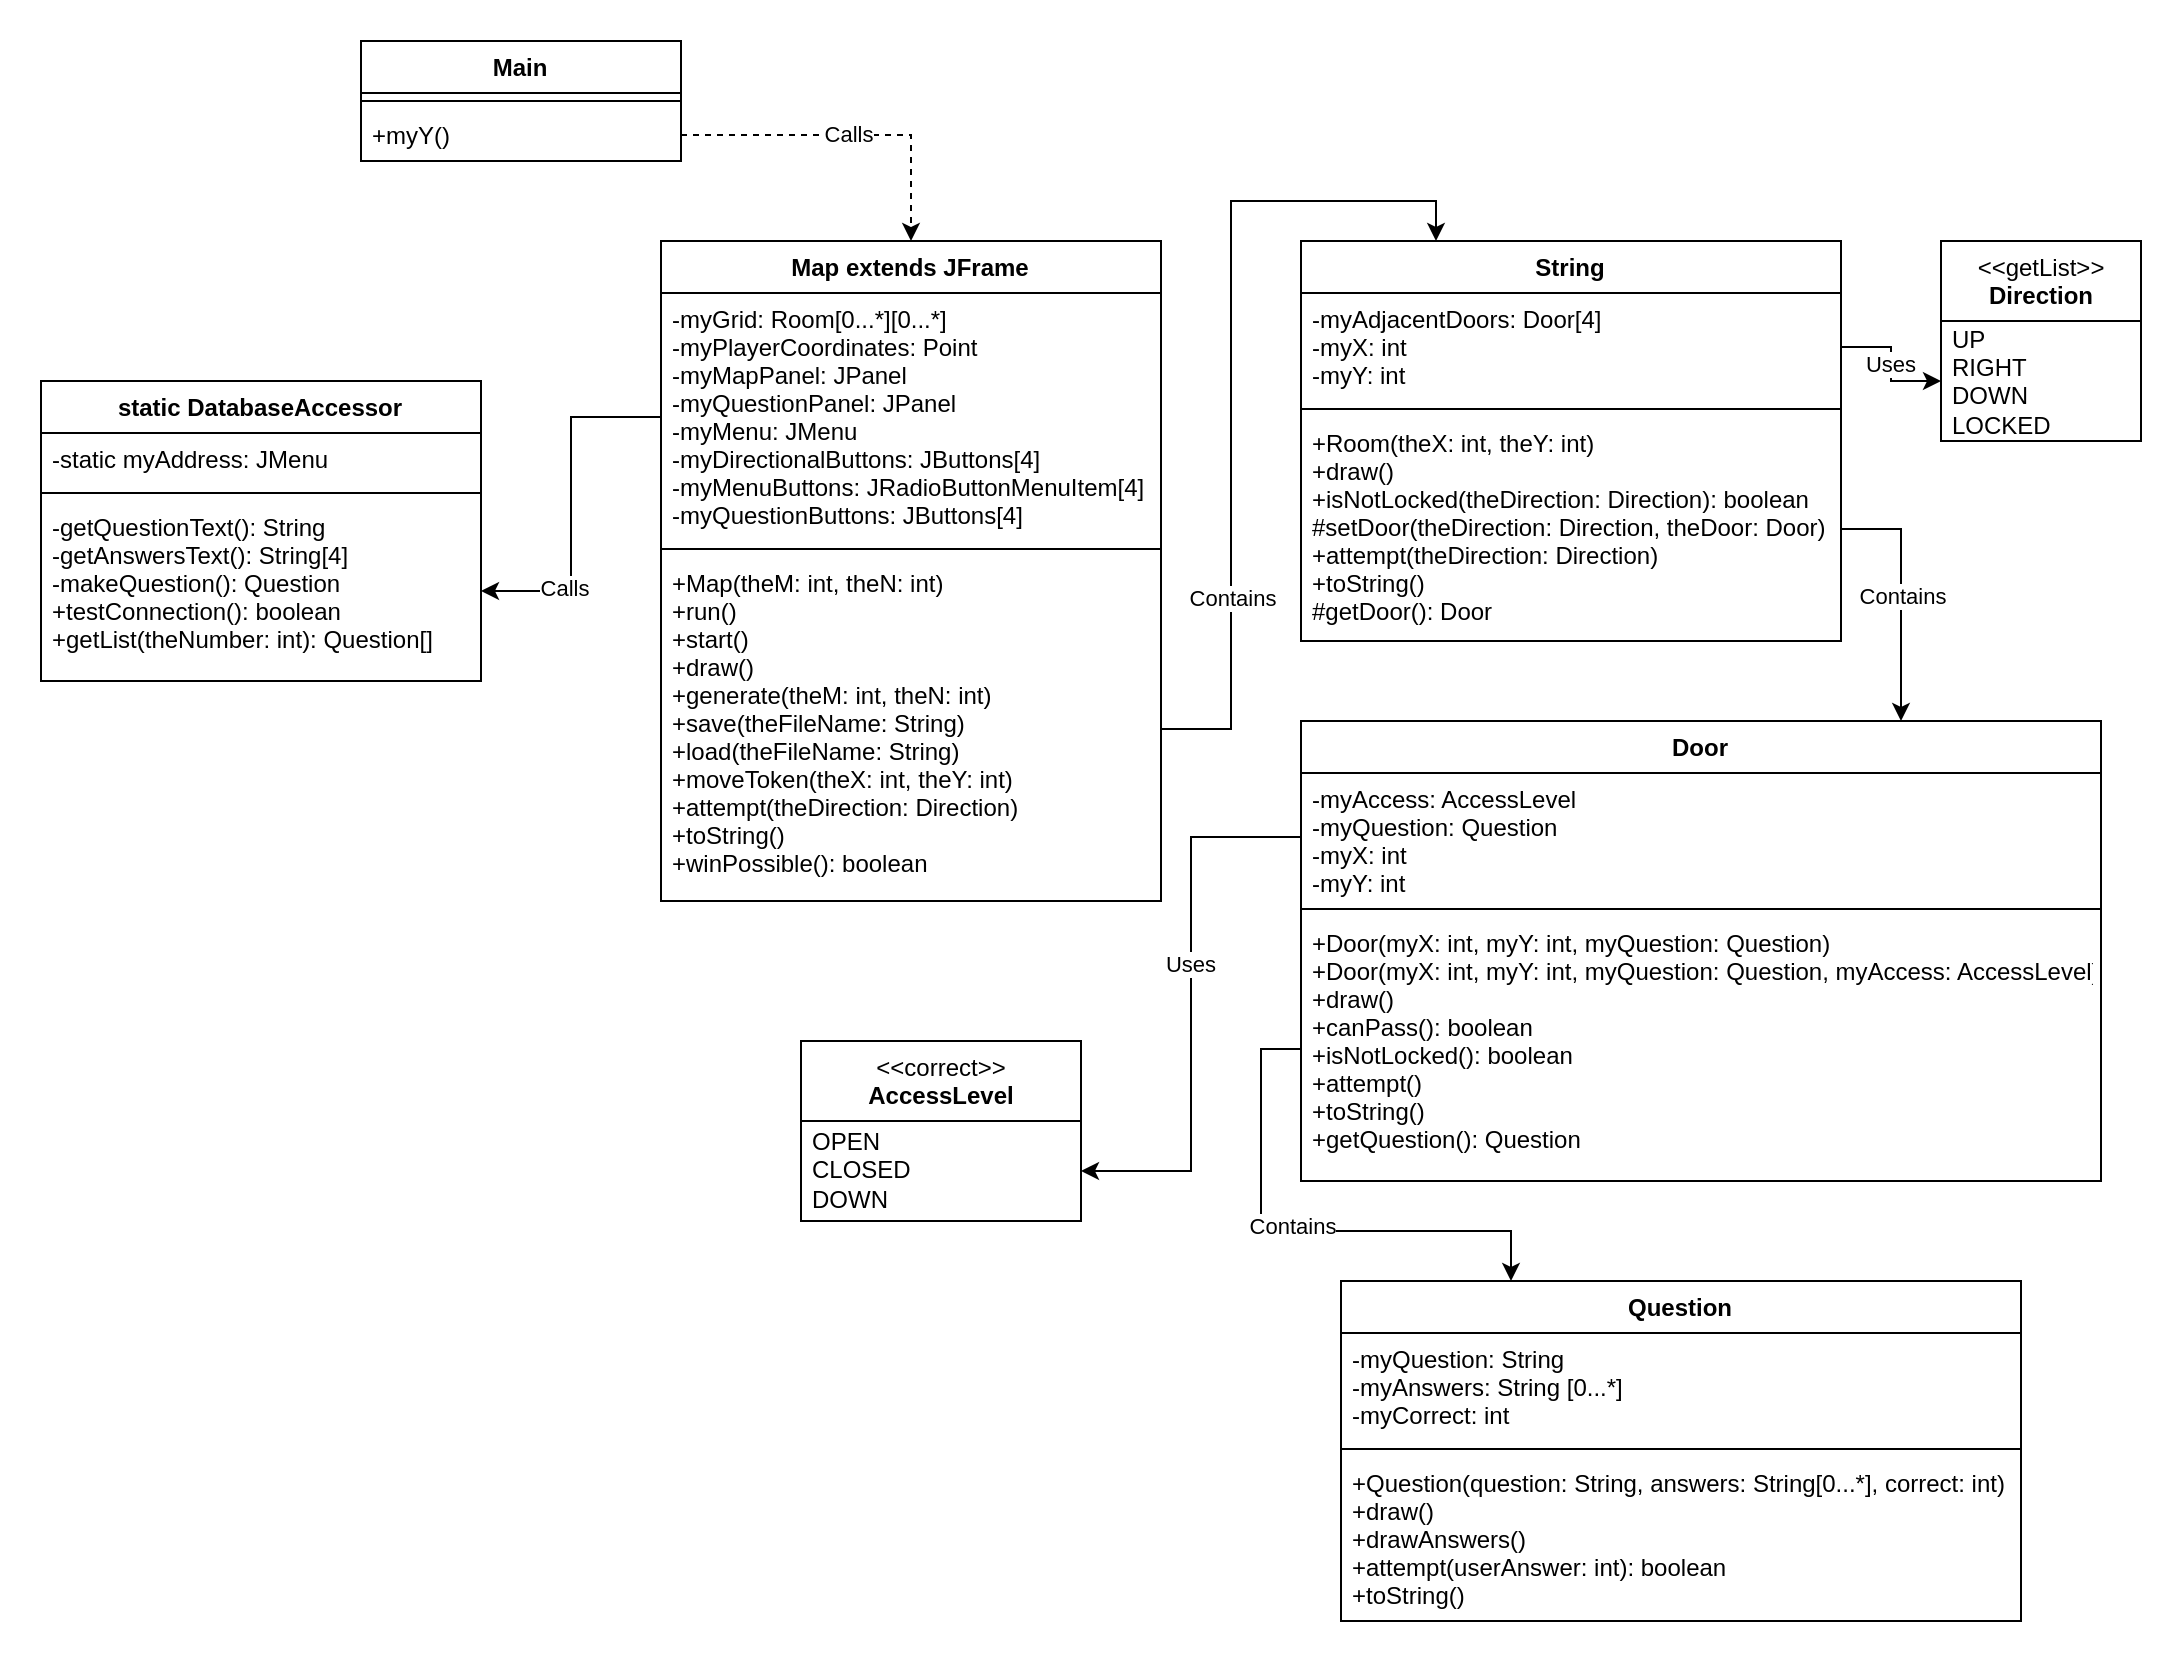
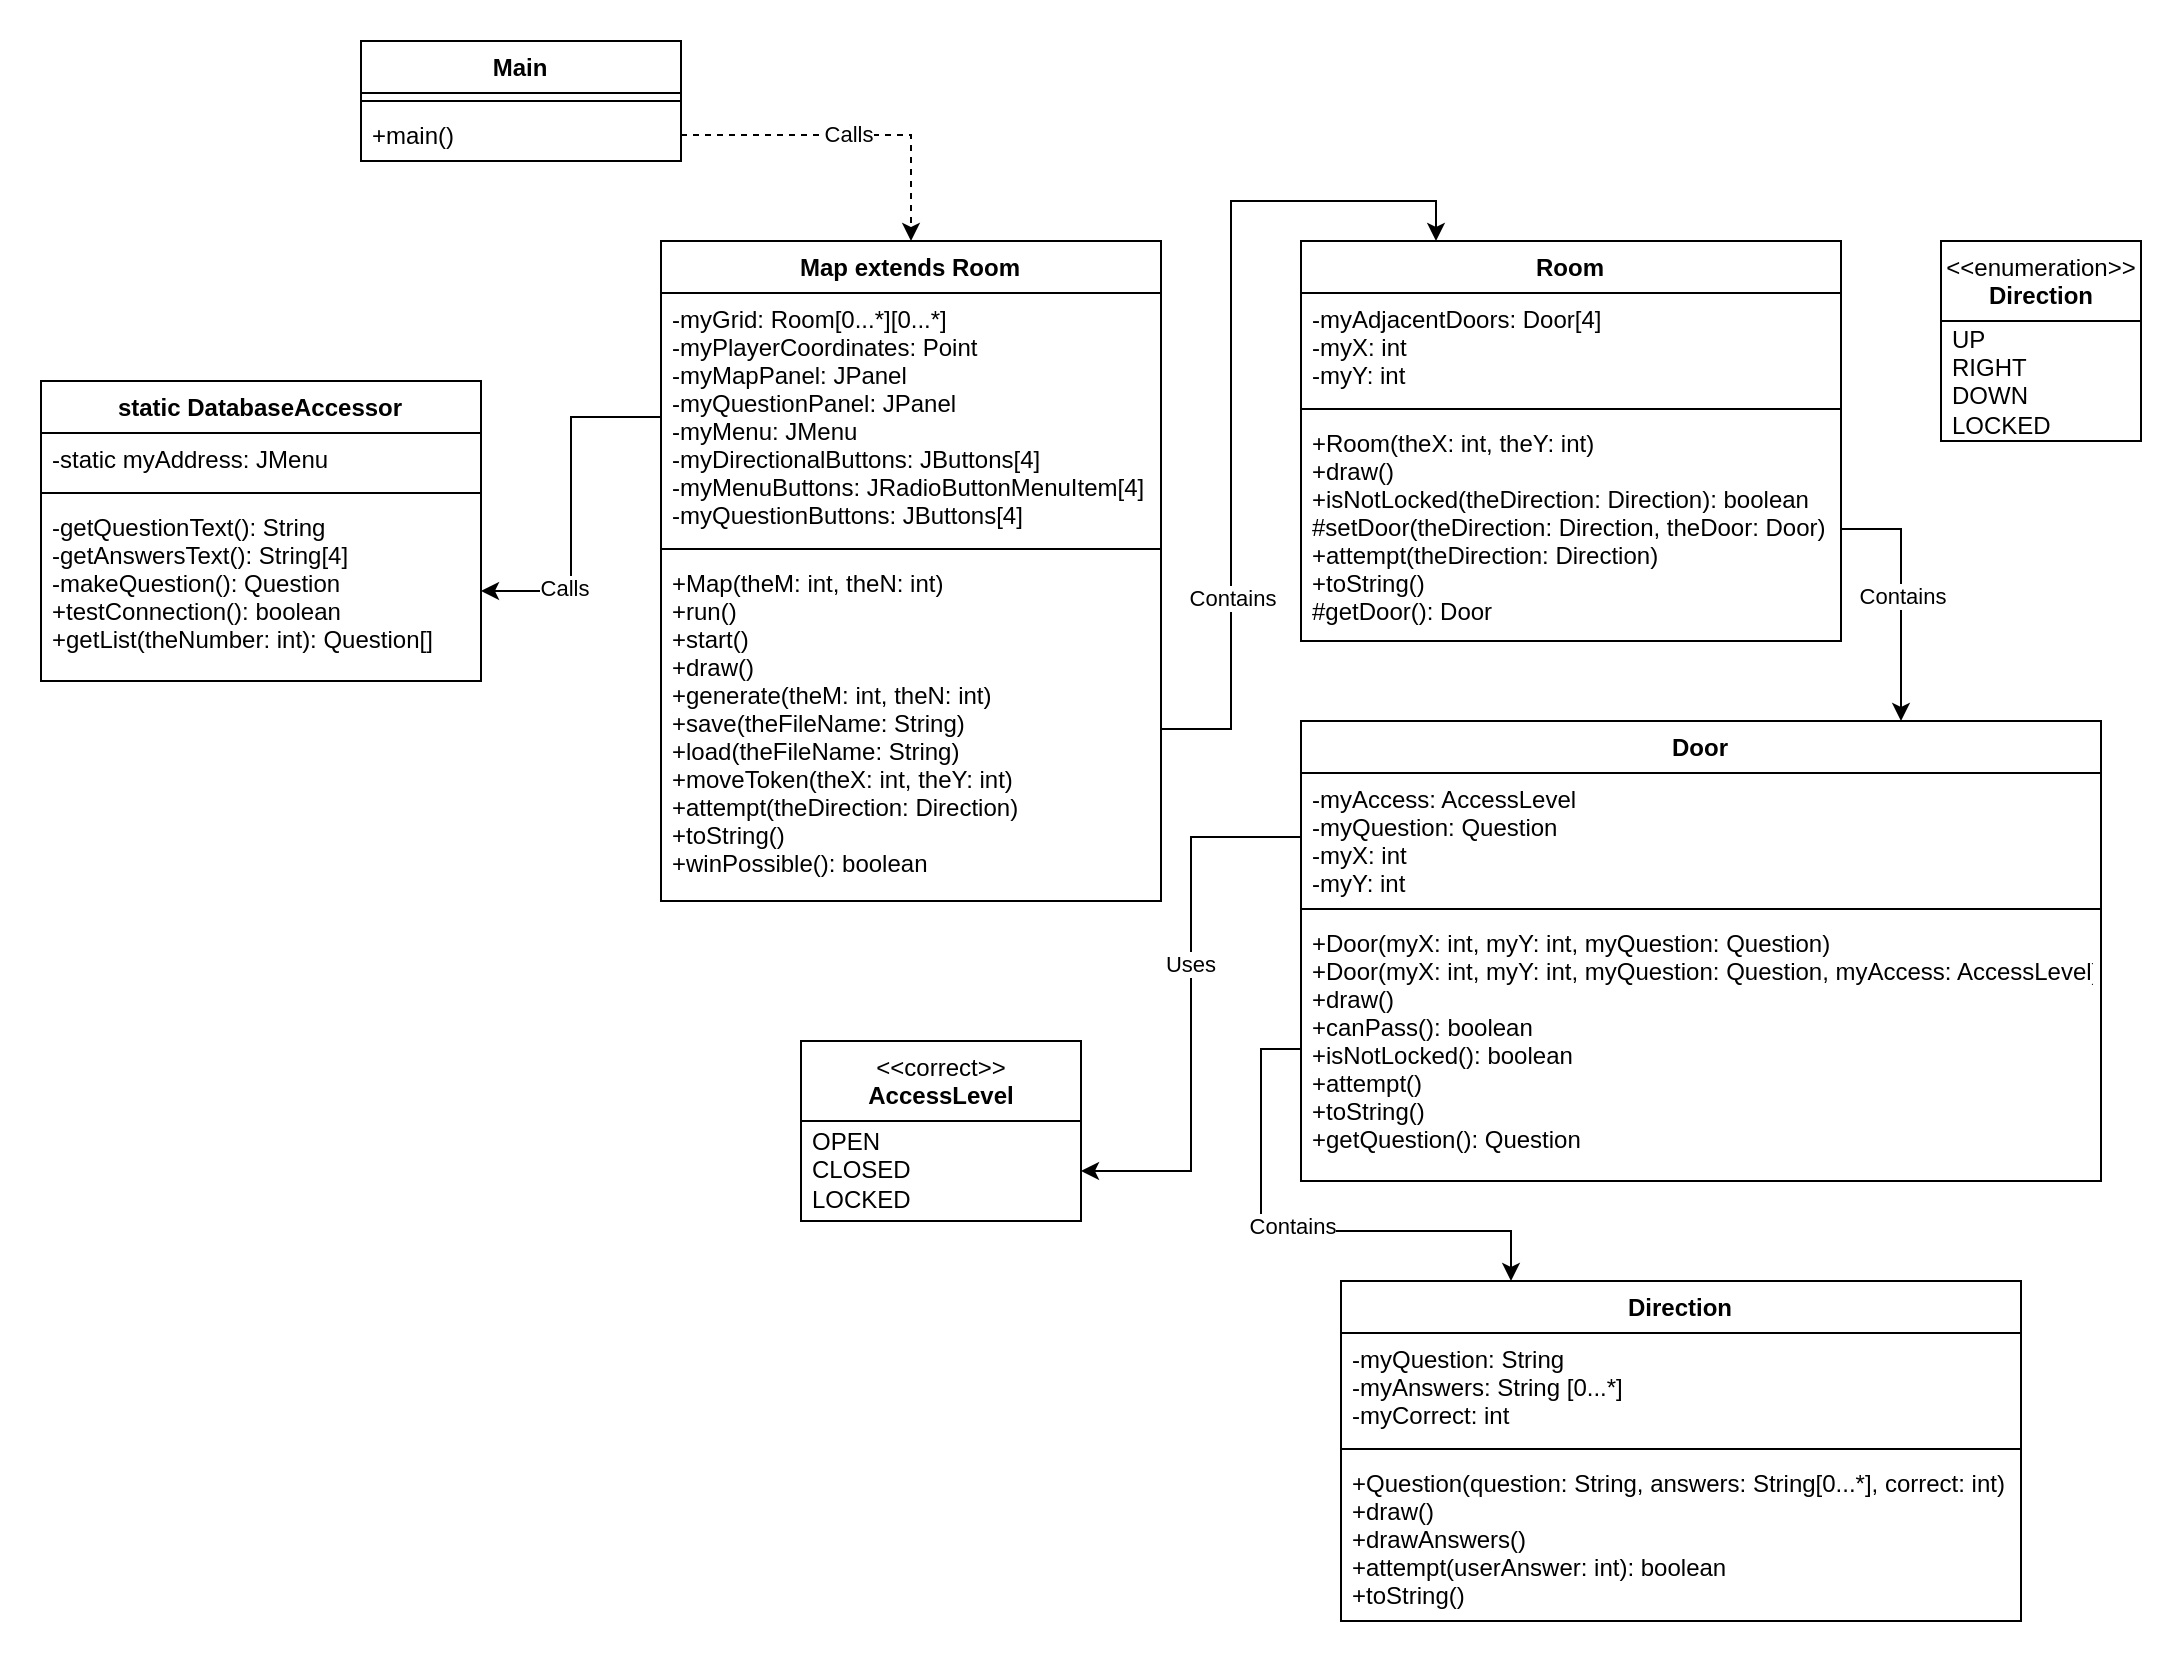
- <mxCell id="39" value="+myY()" style="text;strokeColor=none;fillColor=none;align=left;verticalAlign=top;spacingLeft=4;spacingRight=4;overflow=hidden;rotatable=0;points=[[0,0.5],[1,0.5]];portConstraint=eastwest;" parent="37" vertex="1"><mxGeometry y="34" width="160" height="26" as="geometry" /></mxCell>
+ <mxCell id="39" value="+main()" style="text;strokeColor=none;fillColor=none;align=left;verticalAlign=top;spacingLeft=4;spacingRight=4;overflow=hidden;rotatable=0;points=[[0,0.5],[1,0.5]];portConstraint=eastwest;" parent="37" vertex="1"><mxGeometry y="34" width="160" height="26" as="geometry" /></mxCell>
- <mxCell id="2" value="Map extends JFrame" style="swimlane;fontStyle=1;align=center;verticalAlign=top;childLayout=stackLayout;horizontal=1;startSize=26;horizontalStack=0;resizeParent=1;resizeParentMax=0;resizeLast=0;collapsible=1;marginBottom=0;" parent="1" vertex="1"><mxGeometry y="120" width="250" height="330" as="geometry" x="330" /></mxCell>
+ <mxCell id="2" value="Map extends Room" style="swimlane;fontStyle=1;align=center;verticalAlign=top;childLayout=stackLayout;horizontal=1;startSize=26;horizontalStack=0;resizeParent=1;resizeParentMax=0;resizeLast=0;collapsible=1;marginBottom=0;" parent="1" vertex="1"><mxGeometry y="120" width="250" height="330" as="geometry" x="330" /></mxCell>
- <mxCell id="6" value="String" style="swimlane;fontStyle=1;align=center;verticalAlign=top;childLayout=stackLayout;horizontal=1;startSize=26;horizontalStack=0;resizeParent=1;resizeParentMax=0;resizeLast=0;collapsible=1;marginBottom=0;" parent="1" vertex="1"><mxGeometry x="650" y="120" width="270" height="200" as="geometry" /></mxCell>
+ <mxCell id="6" value="Room" style="swimlane;fontStyle=1;align=center;verticalAlign=top;childLayout=stackLayout;horizontal=1;startSize=26;horizontalStack=0;resizeParent=1;resizeParentMax=0;resizeLast=0;collapsible=1;marginBottom=0;" parent="1" vertex="1"><mxGeometry x="650" y="120" width="270" height="200" as="geometry" /></mxCell>
- <mxCell id="10" value="&amp;lt;&amp;lt;getList&amp;gt;&amp;gt;&lt;br&gt;&lt;b&gt;Direction&lt;/b&gt;" style="swimlane;fontStyle=0;align=center;verticalAlign=top;childLayout=stackLayout;horizontal=1;startSize=40;horizontalStack=0;resizeParent=1;resizeParentMax=0;resizeLast=0;collapsible=0;marginBottom=0;html=1;" parent="1" vertex="1"><mxGeometry x="970" y="120" width="100" height="100" as="geometry" /></mxCell>
+ <mxCell id="10" value="&amp;lt;&amp;lt;enumeration&amp;gt;&amp;gt;&lt;br&gt;&lt;b&gt;Direction&lt;/b&gt;" style="swimlane;fontStyle=0;align=center;verticalAlign=top;childLayout=stackLayout;horizontal=1;startSize=40;horizontalStack=0;resizeParent=1;resizeParentMax=0;resizeLast=0;collapsible=0;marginBottom=0;html=1;" parent="1" vertex="1"><mxGeometry x="970" y="120" width="100" height="100" as="geometry" /></mxCell>
- <mxCell id="20" value="Uses" style="edgeStyle=orthogonalEdgeStyle;rounded=0;orthogonalLoop=1;jettySize=auto;html=1;exitX=1;exitY=0.5;exitDx=0;exitDy=0;" parent="1" source="7" target="11" edge="1"><mxGeometry relative="1" as="geometry" /></mxCell>
- <mxCell id="17" value="OPEN&lt;br&gt;CLOSED&lt;br&gt;DOWN" style="text;html=1;strokeColor=none;fillColor=none;align=left;verticalAlign=middle;spacingLeft=4;spacingRight=4;overflow=hidden;rotatable=0;points=[[0,0.5],[1,0.5]];portConstraint=eastwest;" parent="16" vertex="1"><mxGeometry y="40" width="140" height="50" as="geometry" /></mxCell>
+ <mxCell id="17" value="OPEN&lt;br&gt;CLOSED&lt;br&gt;LOCKED" style="text;html=1;strokeColor=none;fillColor=none;align=left;verticalAlign=middle;spacingLeft=4;spacingRight=4;overflow=hidden;rotatable=0;points=[[0,0.5],[1,0.5]];portConstraint=eastwest;" parent="16" vertex="1"><mxGeometry y="40" width="140" height="50" as="geometry" /></mxCell>
- <mxCell id="25" value="Question" style="swimlane;fontStyle=1;align=center;verticalAlign=top;childLayout=stackLayout;horizontal=1;startSize=26;horizontalStack=0;resizeParent=1;resizeParentMax=0;resizeLast=0;collapsible=1;marginBottom=0;" parent="1" vertex="1"><mxGeometry x="670" y="640" width="340" height="170" as="geometry" /></mxCell>
+ <mxCell id="25" value="Direction" style="swimlane;fontStyle=1;align=center;verticalAlign=top;childLayout=stackLayout;horizontal=1;startSize=26;horizontalStack=0;resizeParent=1;resizeParentMax=0;resizeLast=0;collapsible=1;marginBottom=0;" parent="1" vertex="1"><mxGeometry x="670" y="640" width="340" height="170" as="geometry" /></mxCell>
